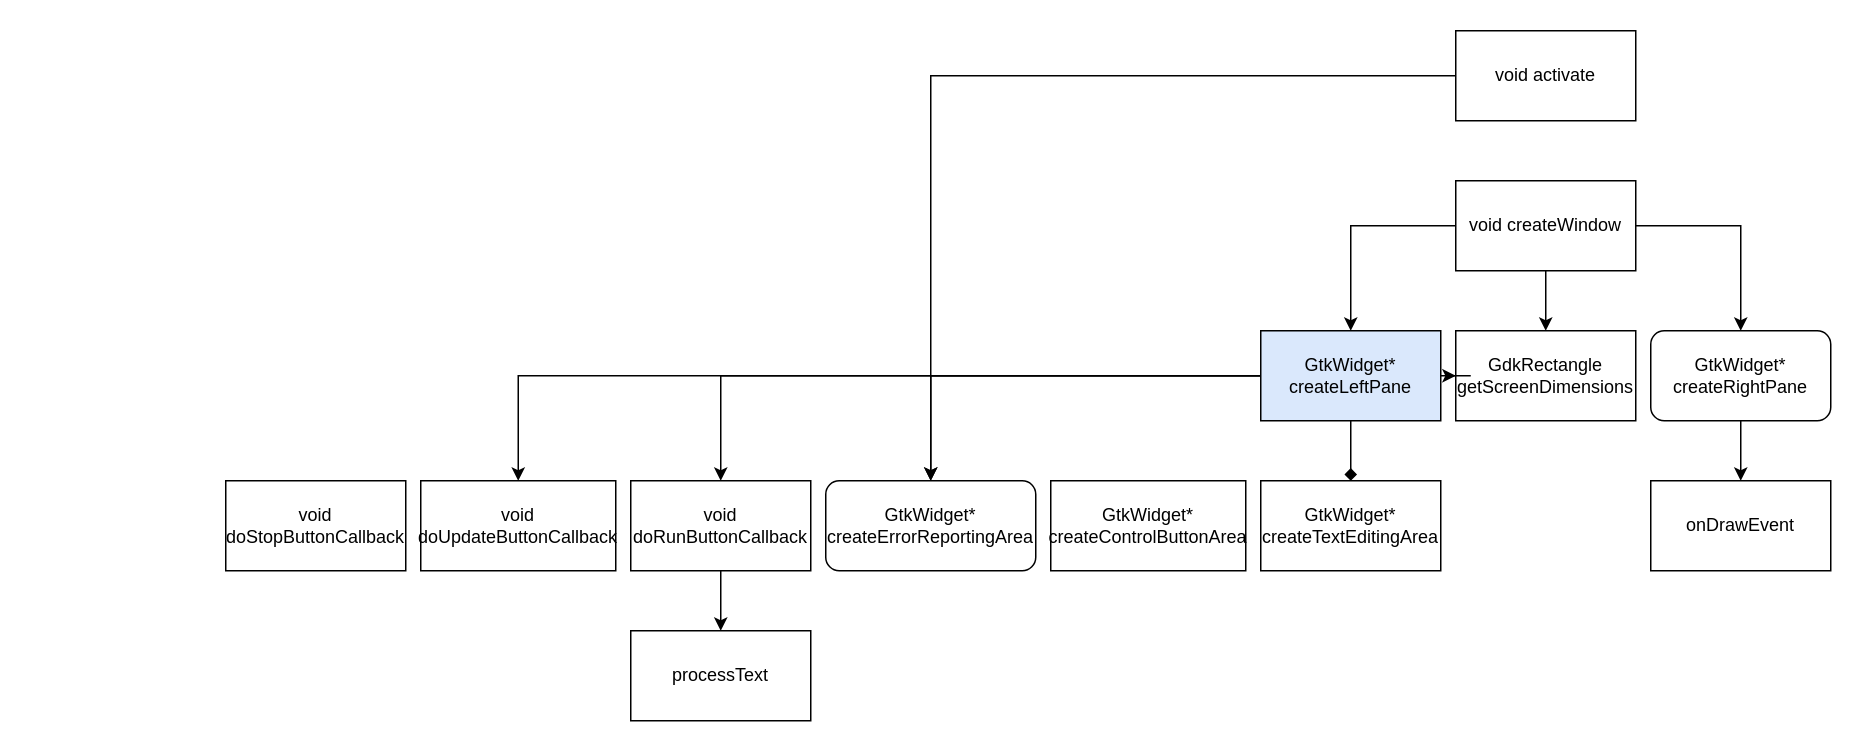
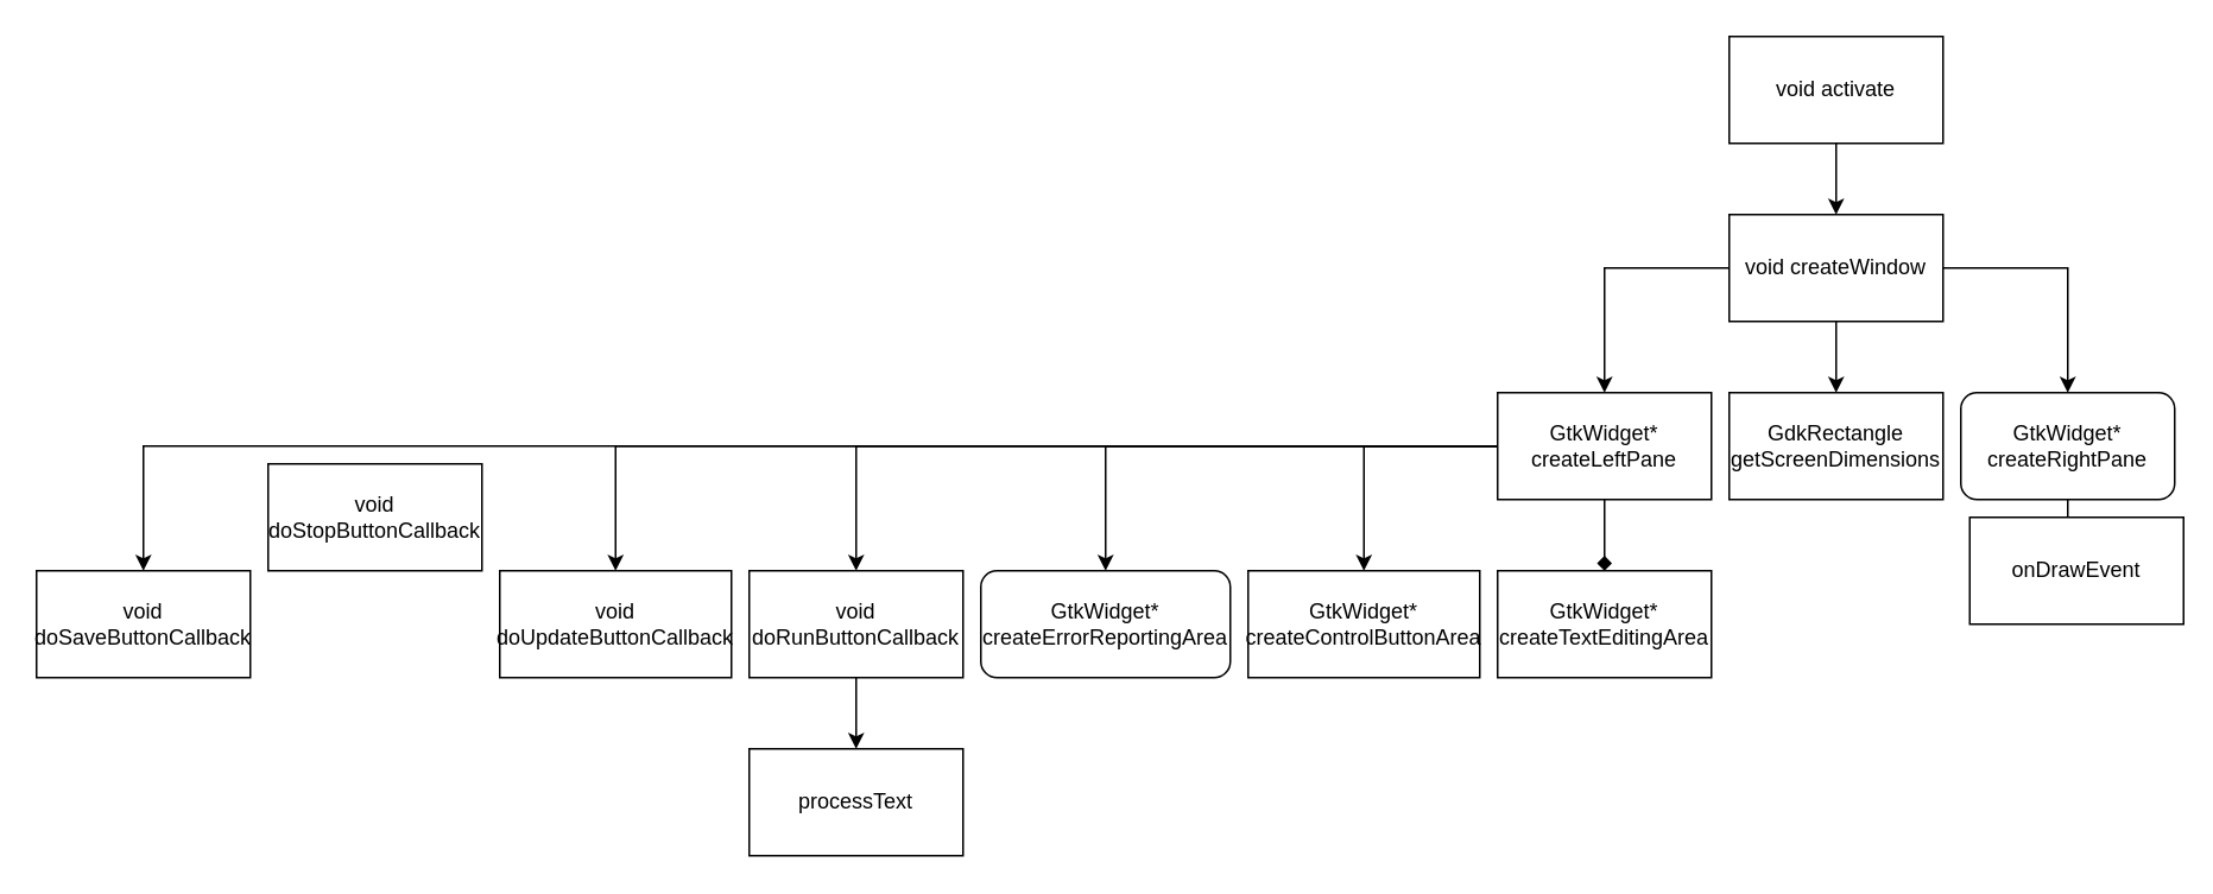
- <mxCell id="2" style="edgeStyle=orthogonalEdgeStyle;rounded=0;orthogonalLoop=1;jettySize=auto;html=1;" edge="1" parent="1" source="3" target="20"><mxGeometry relative="1" as="geometry" /></mxCell>
+ <mxCell id="2" style="edgeStyle=orthogonalEdgeStyle;rounded=0;orthogonalLoop=1;jettySize=auto;html=1;entryX=0.5;entryY=0;entryDx=0;entryDy=0;" edge="1" parent="1" source="3" target="7"><mxGeometry relative="1" as="geometry" /></mxCell>
+ <mxCell id="14" style="edgeStyle=orthogonalEdgeStyle;rounded=0;orthogonalLoop=1;jettySize=auto;html=1;entryX=0.5;entryY=0;entryDx=0;entryDy=0;" edge="1" parent="1" source="15" target="26"><mxGeometry relative="1" as="geometry" /></mxCell>
- <mxCell id="15" value="GtkWidget* createLeftPane" style="rounded=0;whiteSpace=wrap;html=1;fillColor=#dae8fc;" vertex="1" parent="1"><mxGeometry x="840" y="220" width="120" height="60" as="geometry" /></mxCell>
+ <mxCell id="15" value="GtkWidget* createLeftPane" style="rounded=0;whiteSpace=wrap;html=1;" vertex="1" parent="1"><mxGeometry x="840" y="220" width="120" height="60" as="geometry" /></mxCell>
- <mxCell id="10" style="edgeStyle=orthogonalEdgeStyle;rounded=0;orthogonalLoop=1;jettySize=auto;html=1;" edge="1" parent="1" source="15" target="8"><mxGeometry relative="1" as="geometry" /></mxCell>
+ <mxCell id="10" style="edgeStyle=orthogonalEdgeStyle;rounded=0;orthogonalLoop=1;jettySize=auto;html=1;entryX=0.5;entryY=0;entryDx=0;entryDy=0;" edge="1" parent="1" source="15" target="19"><mxGeometry relative="1" as="geometry" /></mxCell>
+ <mxCell id="26" value="void doSaveButtonCallback" style="rounded=0;whiteSpace=wrap;html=1;" vertex="1" parent="1"><mxGeometry x="20" y="320" width="120" height="60" as="geometry" /></mxCell>
- <mxCell id="25" value="void doStopButtonCallback" style="rounded=0;whiteSpace=wrap;html=1;" vertex="1" parent="1"><mxGeometry x="150" y="320" width="120" height="60" as="geometry" /></mxCell>
+ <mxCell id="25" value="void doStopButtonCallback" style="rounded=0;whiteSpace=wrap;html=1;" vertex="1" parent="1"><mxGeometry x="150" y="260" width="120" height="60" as="geometry" /></mxCell>
- <mxCell id="27" value="onDrawEvent" style="rounded=0;whiteSpace=wrap;html=1;" vertex="1" parent="1"><mxGeometry x="1100" y="320" width="120" height="60" as="geometry" /></mxCell>
+ <mxCell id="27" value="onDrawEvent" style="rounded=0;whiteSpace=wrap;html=1;" vertex="1" parent="1"><mxGeometry x="1105" y="290" width="120" height="60" as="geometry" /></mxCell>
